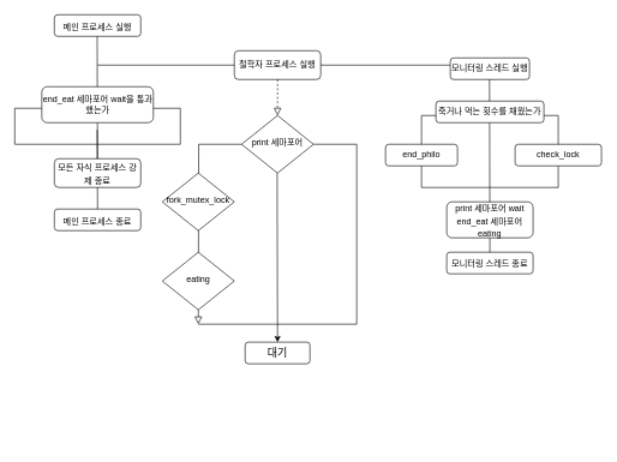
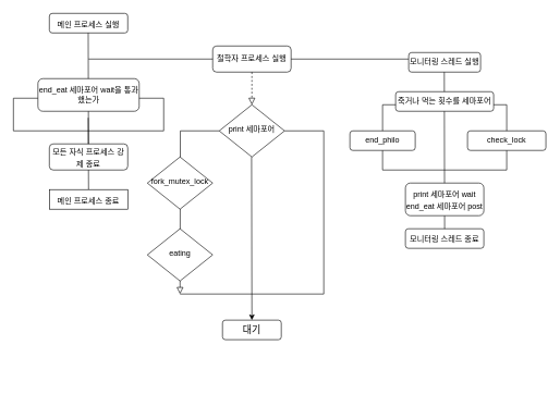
- <mxCell id="26" value="죽거나 먹는 횟수를 채웠는가" style="rounded=1;whiteSpace=wrap;html=1;fontSize=12;" vertex="1" parent="21"><mxGeometry x="20" y="60" width="150" height="30" as="geometry" /></mxCell>
+ <mxCell id="26" value="죽거나 먹는 횟수를 세마포어" style="rounded=1;whiteSpace=wrap;html=1;fontSize=12;" vertex="1" parent="21"><mxGeometry x="20" y="60" width="150" height="30" as="geometry" /></mxCell>
- <mxCell id="7" value="&lt;font style=&quot;font-size: 12px;&quot;&gt;메인 프로세스 종료&lt;/font&gt;" style="rounded=1;whiteSpace=wrap;html=1;fontSize=15;" vertex="1" parent="1"><mxGeometry x="75" y="290" width="120" height="30" as="geometry" /></mxCell>
+ <mxCell id="7" value="&lt;font style=&quot;font-size: 12px;&quot;&gt;메인 프로세스 종료&lt;/font&gt;" style="whiteSpace=wrap;html=1;fontSize=15;rounded=0;" vertex="1" parent="1"><mxGeometry x="75" y="290" width="120" height="30" as="geometry" /></mxCell>
- <mxCell id="27" value="&lt;font style=&quot;font-size: 12px;&quot;&gt;print 세마포어 wait&lt;br&gt;end_eat 세마포어 eating&lt;br&gt;&lt;/font&gt;" style="rounded=1;whiteSpace=wrap;html=1;fontSize=15;" vertex="1" parent="21"><mxGeometry x="35" y="200" width="120" height="50" as="geometry" /></mxCell>
+ <mxCell id="27" value="&lt;font style=&quot;font-size: 12px;&quot;&gt;print 세마포어 wait&lt;br&gt;end_eat 세마포어 post&lt;br&gt;&lt;/font&gt;" style="rounded=1;whiteSpace=wrap;html=1;fontSize=15;" vertex="1" parent="21"><mxGeometry x="35" y="200" width="120" height="50" as="geometry" /></mxCell>
- <mxCell id="16" value="대기" style="rounded=1;whiteSpace=wrap;html=1;fontSize=15;" vertex="1" parent="11"><mxGeometry x="65" y="405" width="90" height="30" as="geometry" /></mxCell>
+ <mxCell id="16" value="대기" style="rounded=1;whiteSpace=wrap;html=1;fontSize=15;" vertex="1" parent="11"><mxGeometry x="65" y="420" width="90" height="30" as="geometry" /></mxCell>
